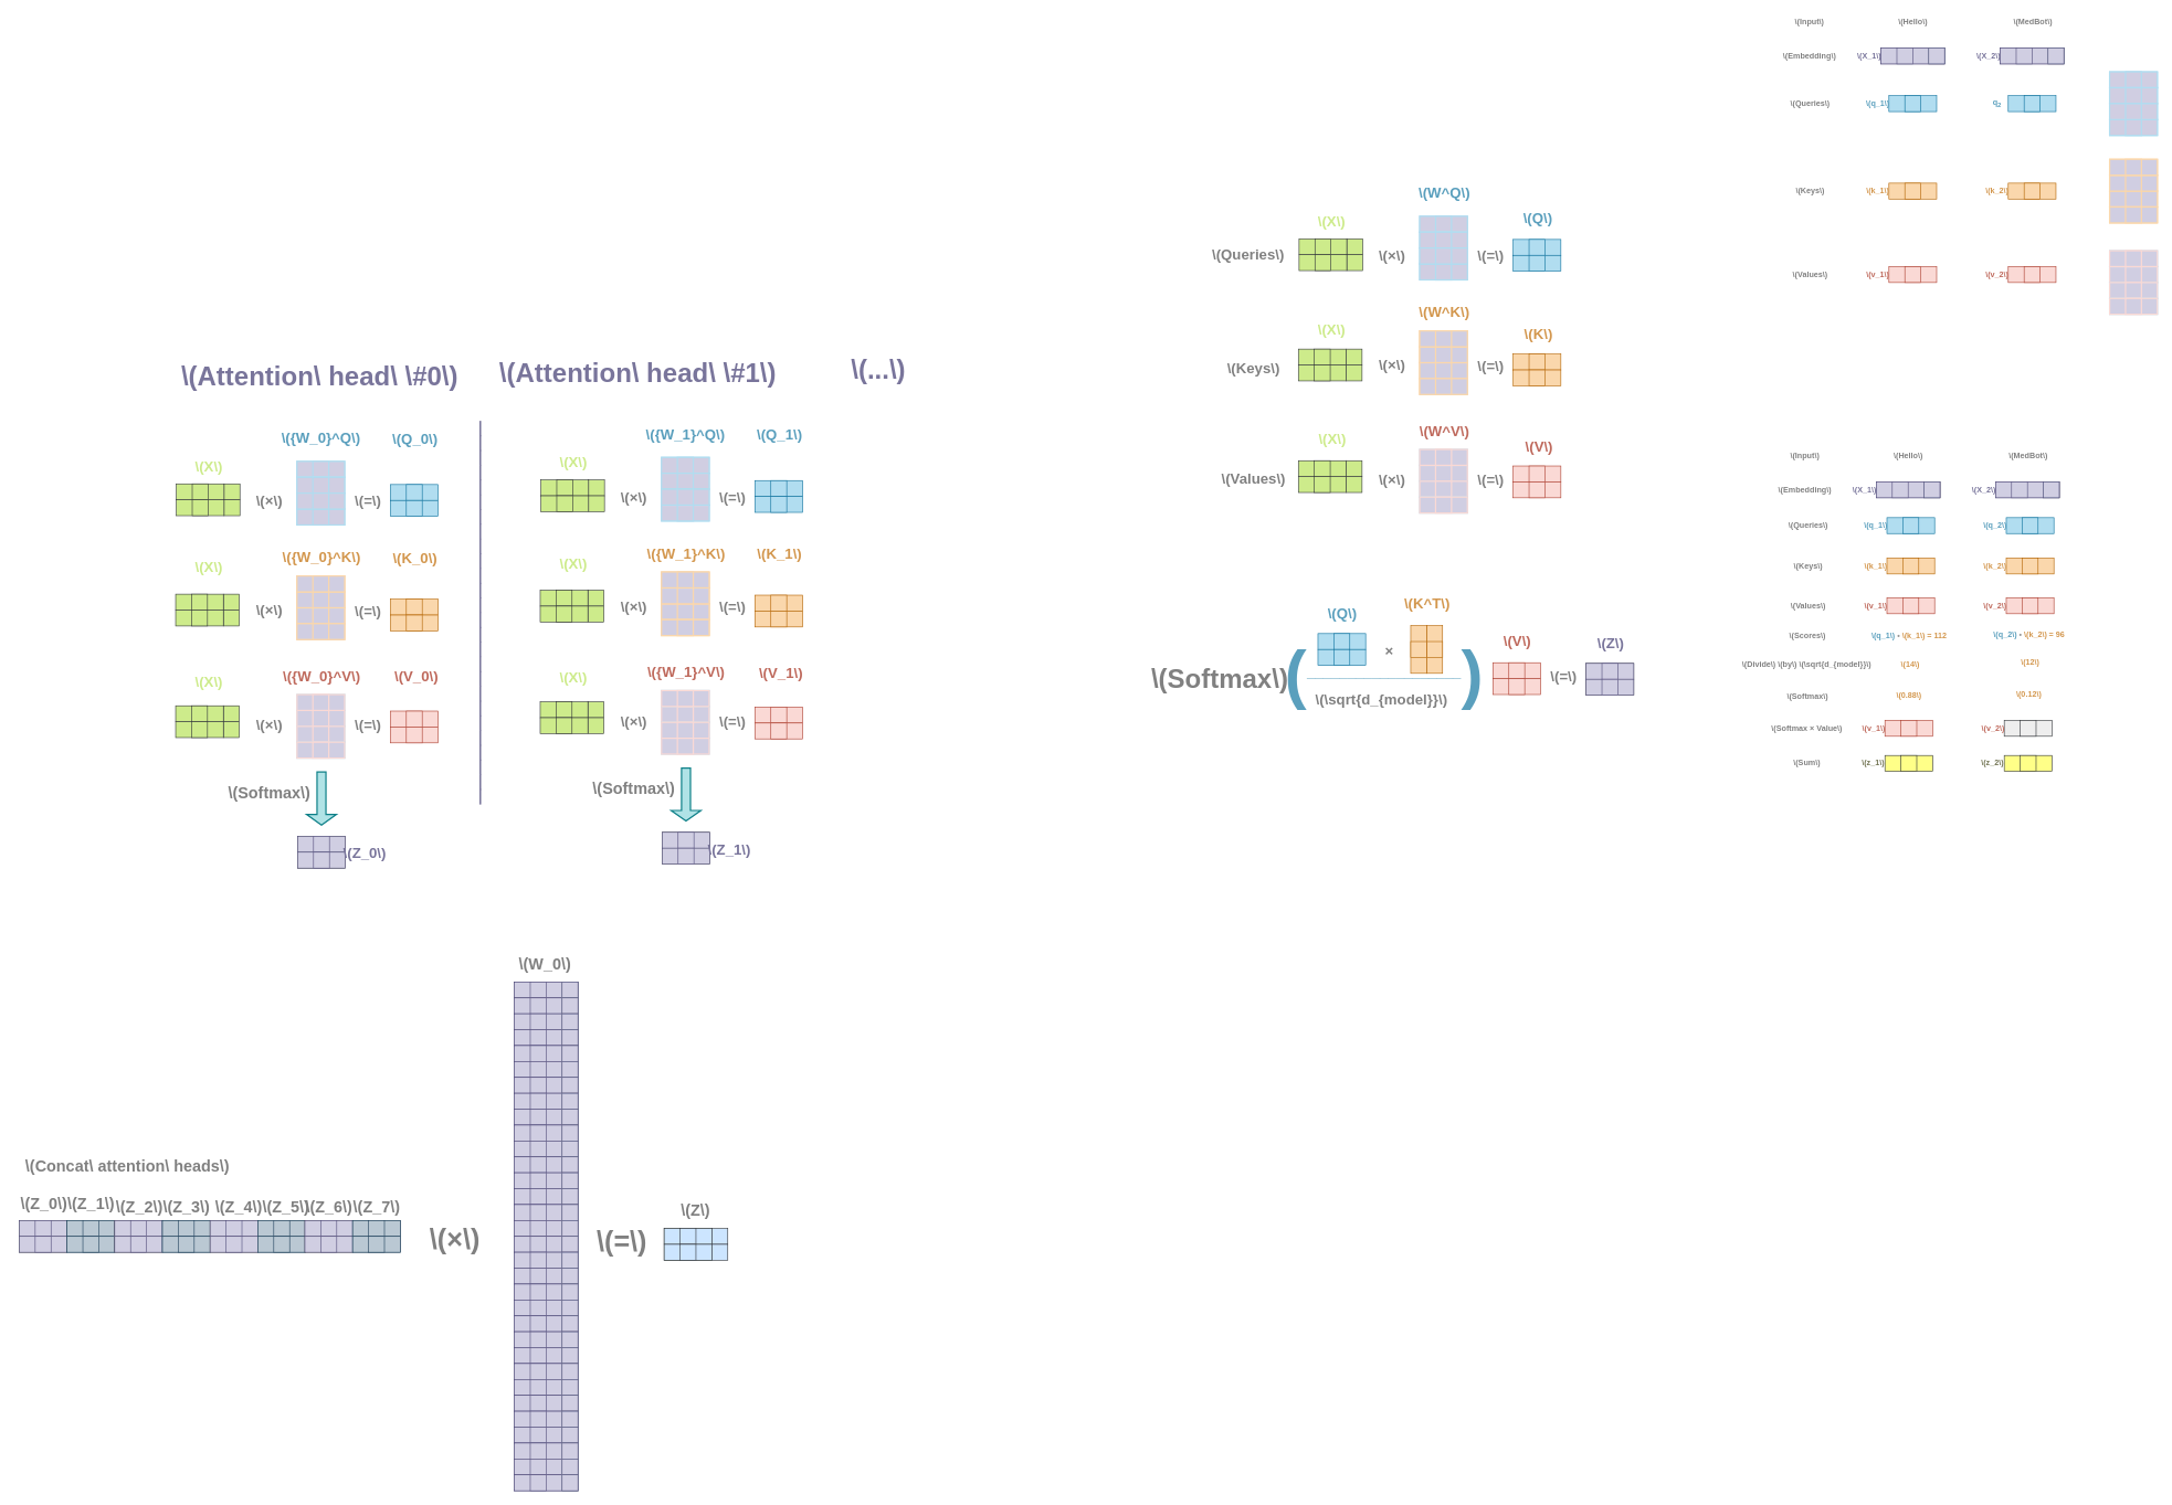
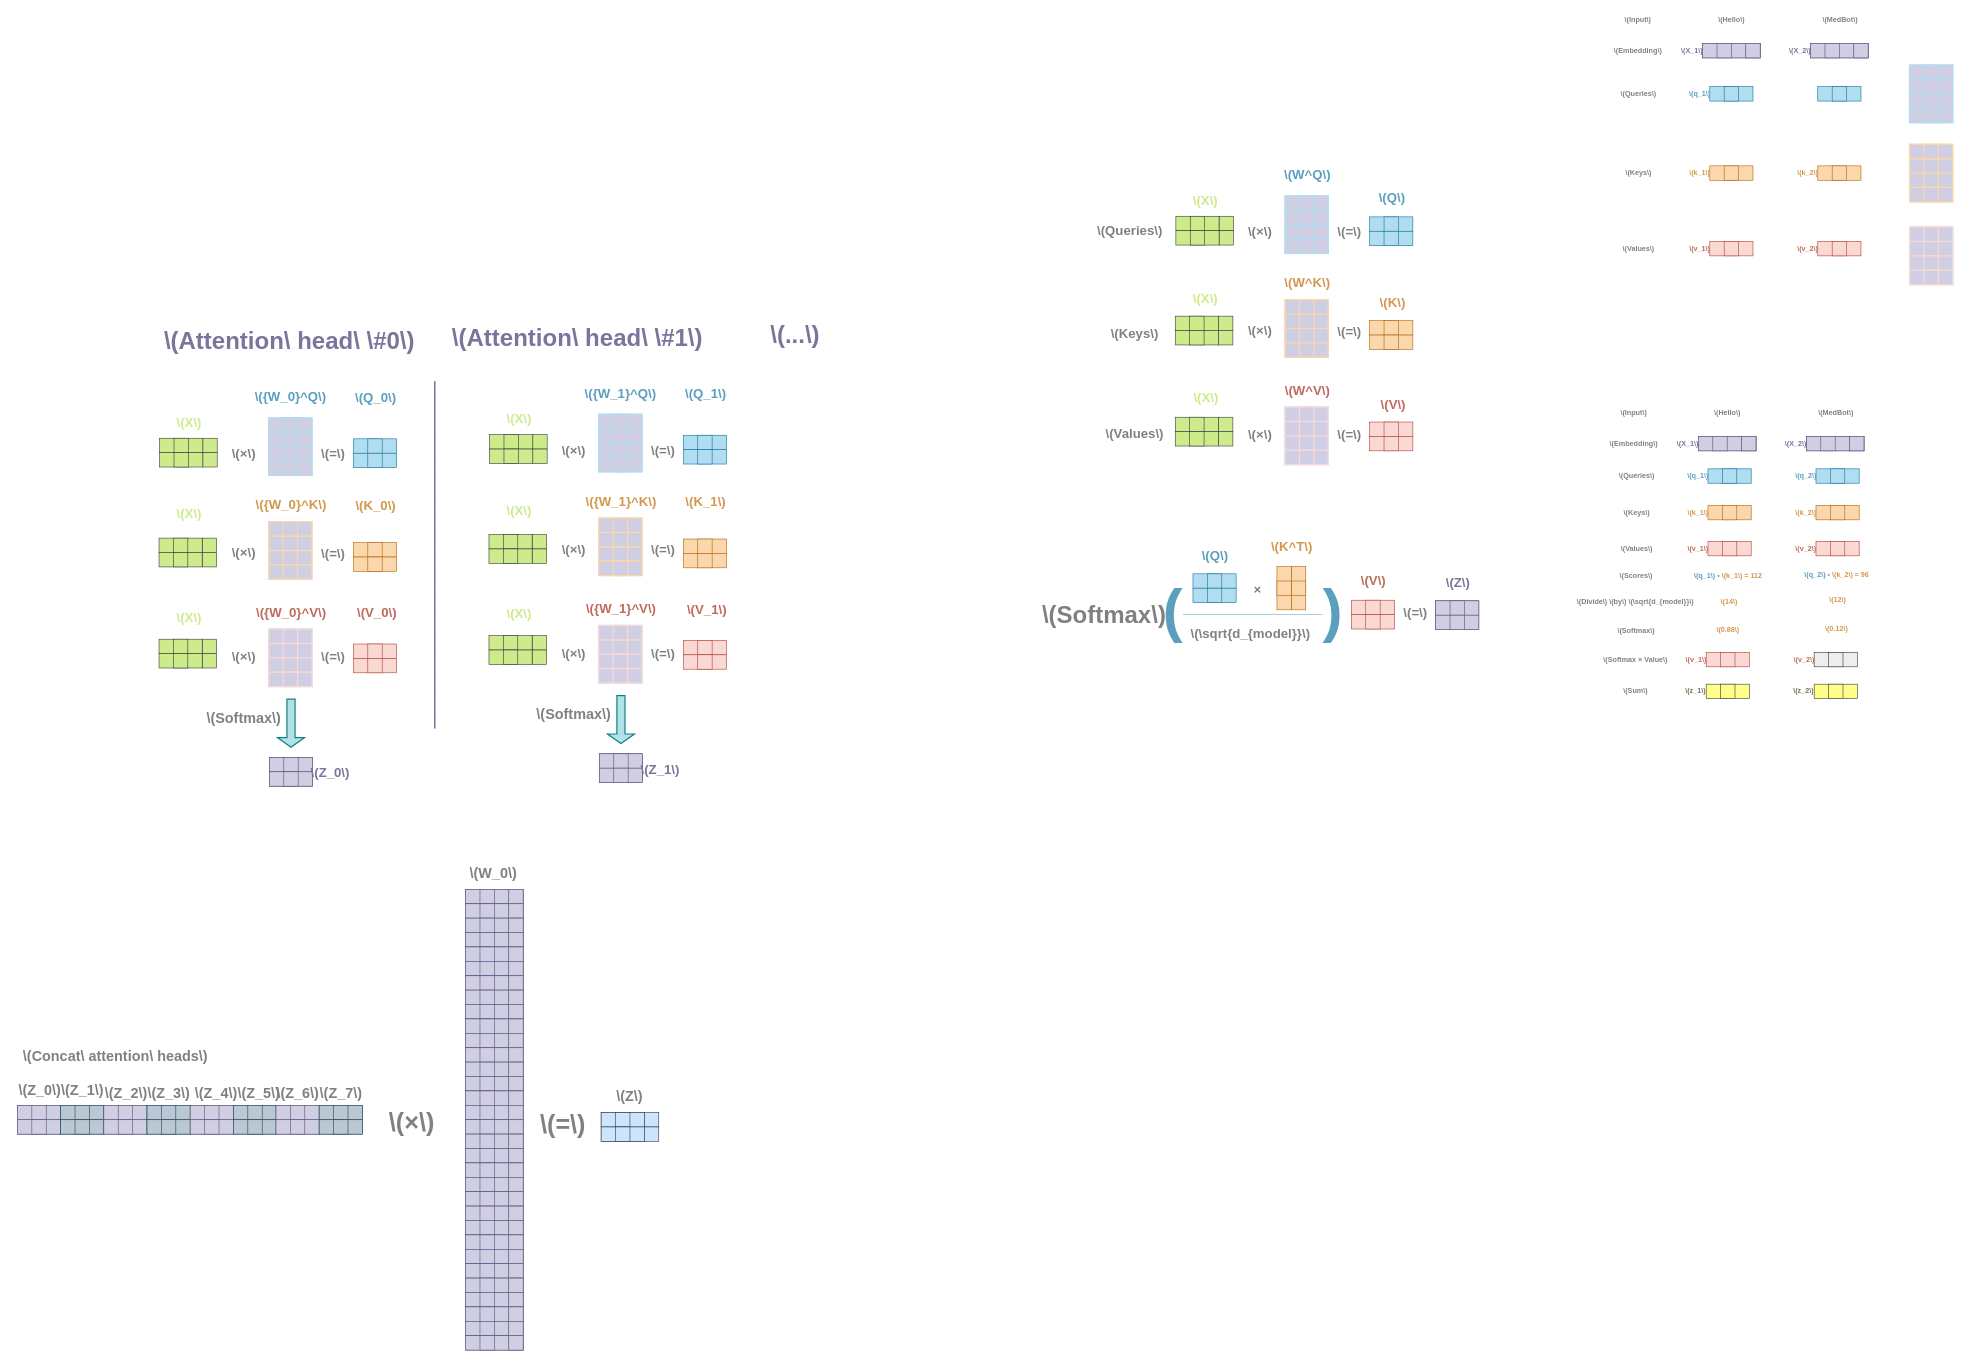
- <mxCell id="31" value="&lt;b style=&quot;&quot;&gt;&lt;font color=&quot;#5a9fbd&quot;&gt;q&lt;sub style=&quot;&quot;&gt;2&lt;/sub&gt;&lt;/font&gt;&lt;/b&gt;" style="text;html=1;align=center;verticalAlign=middle;resizable=0;points=[];autosize=1;strokeColor=none;fillColor=none;" vertex="1" parent="28"><mxGeometry x="3" y="3" width="31" height="30" as="geometry" /></mxCell>
